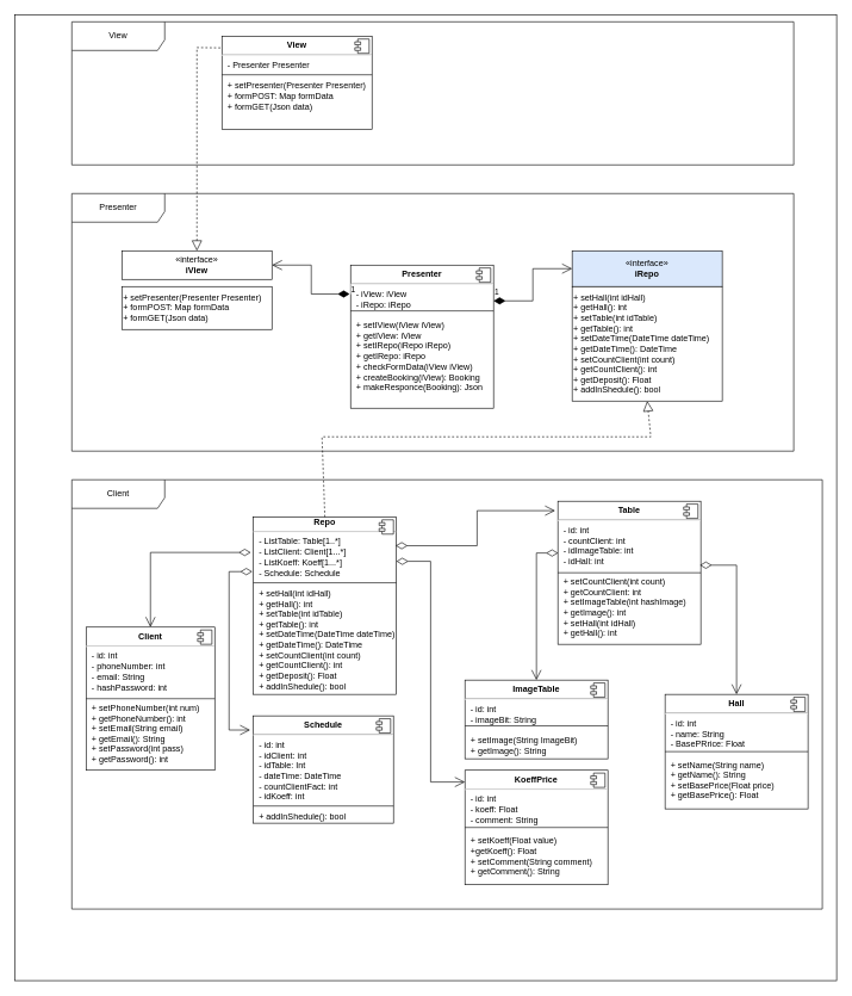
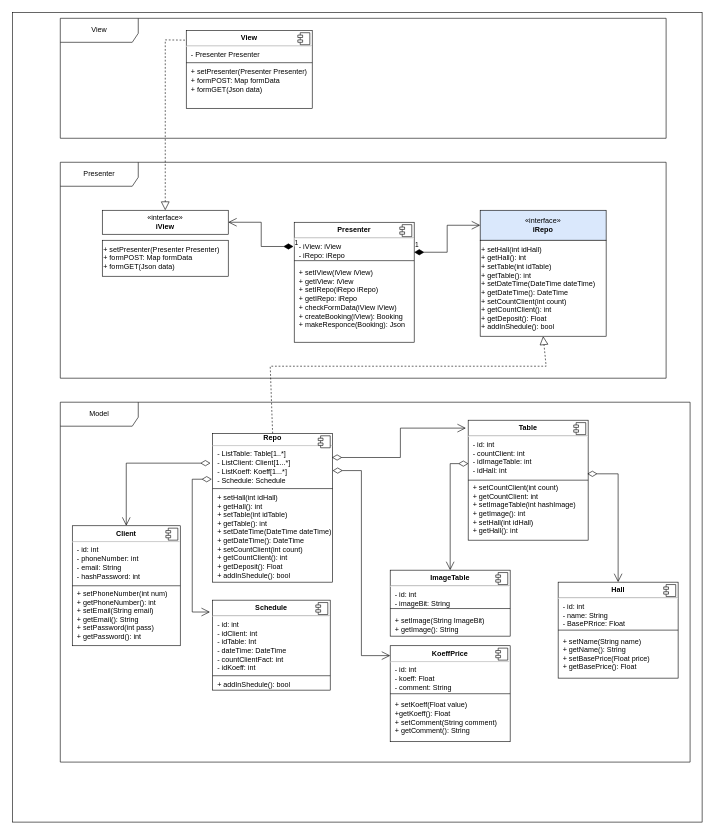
- <mxCell id="7" value="Client" style="shape=umlFrame;whiteSpace=wrap;html=1;pointerEvents=0;width=130;height=40;" parent="1" vertex="1"><mxGeometry x="100" y="670" width="1050" height="600" as="geometry" /></mxCell>
+ <mxCell id="7" value="Model" style="shape=umlFrame;whiteSpace=wrap;html=1;pointerEvents=0;width=130;height=40;" parent="1" vertex="1"><mxGeometry x="100" y="670" width="1050" height="600" as="geometry" /></mxCell>
